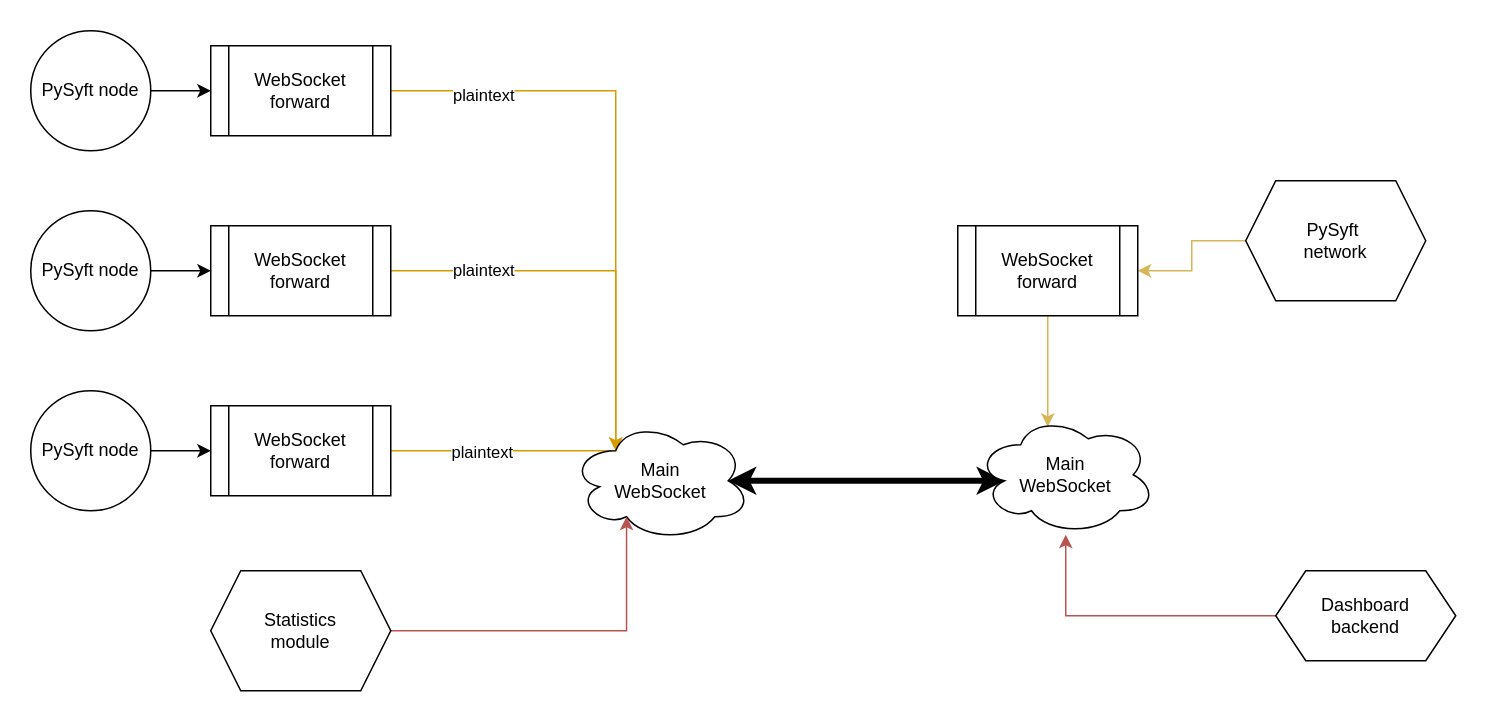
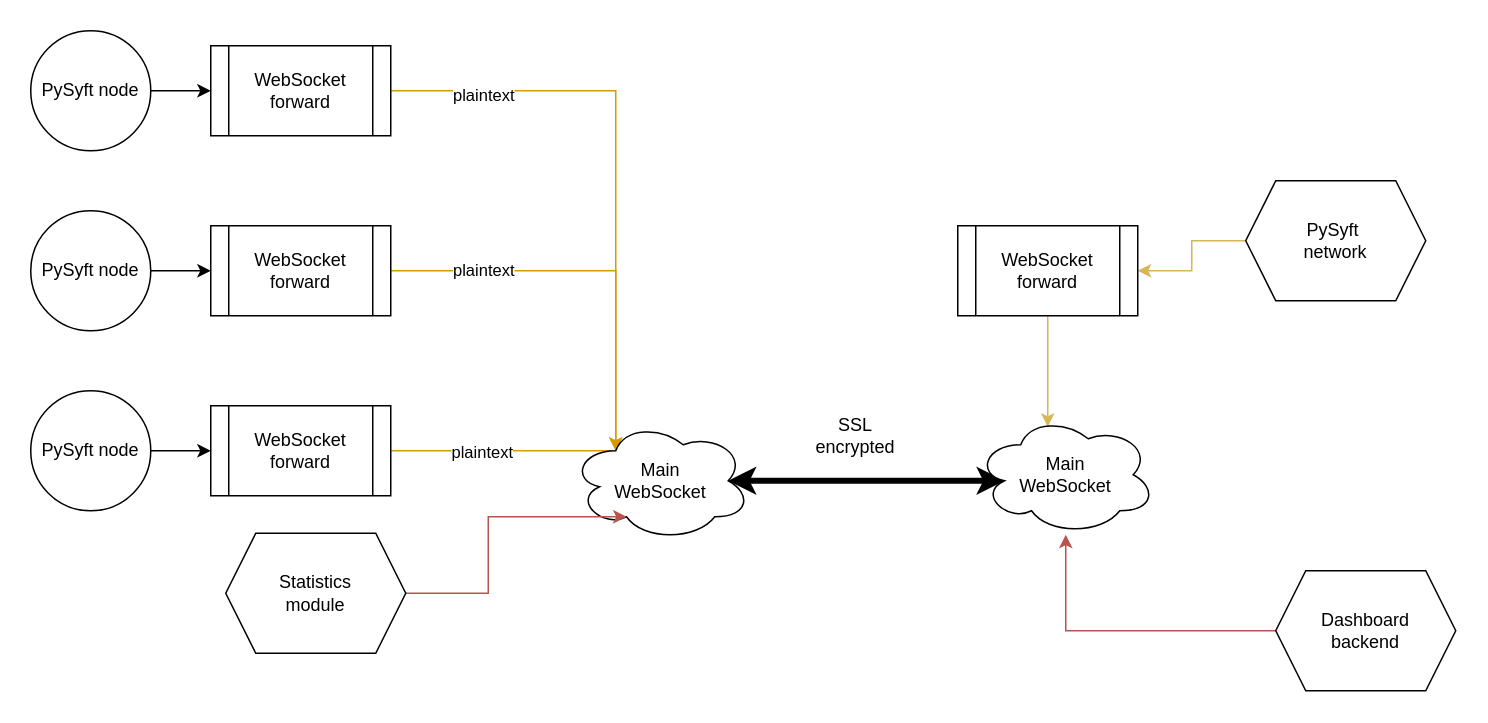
+ <mxCell id="26" value="SSL encrypted" style="text;html=1;strokeColor=none;fillColor=none;align=center;verticalAlign=middle;whiteSpace=wrap;rounded=0;" vertex="1" parent="1"><mxGeometry x="550" y="280" width="40" height="20" as="geometry" /></mxCell>
- <mxCell id="28" value="Dashboard&lt;br&gt;backend" style="shape=hexagon;perimeter=hexagonPerimeter2;whiteSpace=wrap;html=1;fixedSize=1;" vertex="1" parent="1"><mxGeometry x="850" y="380" width="120" height="60" as="geometry" /></mxCell>
+ <mxCell id="28" value="Dashboard&lt;br&gt;backend" style="shape=hexagon;perimeter=hexagonPerimeter2;whiteSpace=wrap;html=1;fixedSize=1;" vertex="1" parent="1"><mxGeometry x="850" y="380" width="120" height="80" as="geometry" /></mxCell>
- <mxCell id="23" value="Statistics&lt;br&gt;module" style="shape=hexagon;perimeter=hexagonPerimeter2;whiteSpace=wrap;html=1;fixedSize=1;" vertex="1" parent="1"><mxGeometry x="140" y="380" width="120" height="80" as="geometry" /></mxCell>
+ <mxCell id="23" value="Statistics&lt;br&gt;module" style="shape=hexagon;perimeter=hexagonPerimeter2;whiteSpace=wrap;html=1;fixedSize=1;" vertex="1" parent="1"><mxGeometry x="150" y="355" width="120" height="80" as="geometry" /></mxCell>
